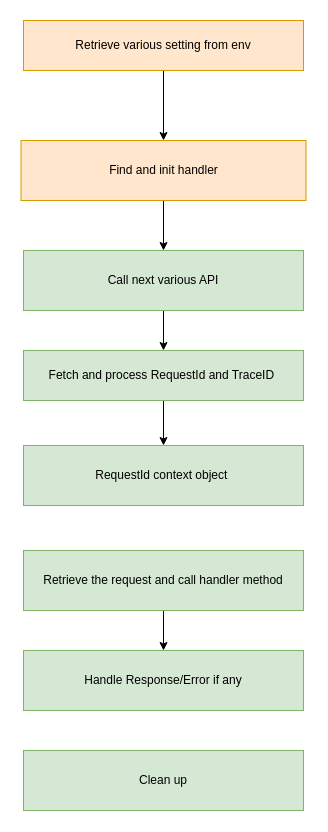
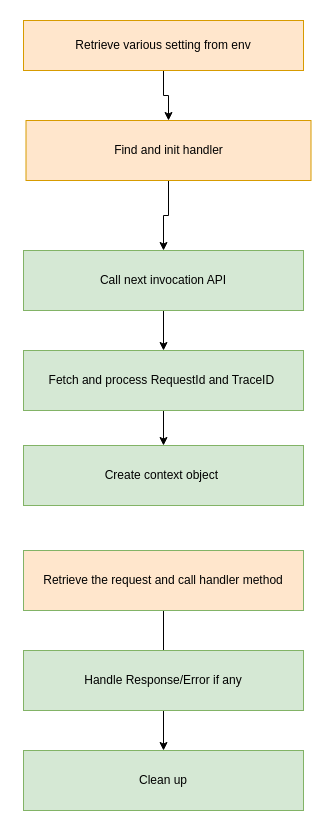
- <mxCell id="5" value="Find and init handler" style="rounded=0;whiteSpace=wrap;html=1;fillColor=#ffe6cc;strokeColor=#d79b00;" vertex="1" parent="1"><mxGeometry x="20.5" y="140" width="285" height="60" as="geometry" /></mxCell>
+ <mxCell id="5" value="Find and init handler" style="rounded=0;whiteSpace=wrap;html=1;fillColor=#ffe6cc;strokeColor=#d79b00;" vertex="1" parent="1"><mxGeometry x="25.5" y="120" width="285" height="60" as="geometry" /></mxCell>
- <mxCell id="8" value="Call next various API" style="rounded=0;whiteSpace=wrap;html=1;fillColor=#d5e8d4;strokeColor=#82b366;" vertex="1" parent="1"><mxGeometry x="23" y="250" width="280" height="60" as="geometry" /></mxCell>
+ <mxCell id="8" value="Call next invocation API" style="rounded=0;whiteSpace=wrap;html=1;fillColor=#d5e8d4;strokeColor=#82b366;" vertex="1" parent="1"><mxGeometry x="23" y="250" width="280" height="60" as="geometry" /></mxCell>
- <mxCell id="16" value="Fetch and process RequestId and TraceID&amp;nbsp;" style="rounded=0;whiteSpace=wrap;html=1;fillColor=#d5e8d4;strokeColor=#82b366;" vertex="1" parent="1"><mxGeometry x="23" y="350" width="280" height="50" as="geometry" /></mxCell>
+ <mxCell id="16" value="Fetch and process RequestId and TraceID&amp;nbsp;" style="rounded=0;whiteSpace=wrap;html=1;fillColor=#d5e8d4;strokeColor=#82b366;" vertex="1" parent="1"><mxGeometry x="23" y="350" width="280" height="60" as="geometry" /></mxCell>
- <mxCell id="11" value="RequestId context object&amp;nbsp;" style="rounded=0;whiteSpace=wrap;html=1;fillColor=#d5e8d4;strokeColor=#82b366;" vertex="1" parent="1"><mxGeometry x="23" y="445" width="280" height="60" as="geometry" /></mxCell>
+ <mxCell id="11" value="Create context object&amp;nbsp;" style="rounded=0;whiteSpace=wrap;html=1;fillColor=#d5e8d4;strokeColor=#82b366;" vertex="1" parent="1"><mxGeometry x="23" y="445" width="280" height="60" as="geometry" /></mxCell>
- <mxCell id="10" value="Retrieve the request and call handler method" style="rounded=0;whiteSpace=wrap;html=1;fillColor=#d5e8d4;strokeColor=#82b366;" vertex="1" parent="1"><mxGeometry x="23" y="550" width="280" height="60" as="geometry" /></mxCell>
+ <mxCell id="10" value="Retrieve the request and call handler method" style="rounded=0;whiteSpace=wrap;html=1;fillColor=#ffe6cc;strokeColor=#82b366;" vertex="1" parent="1"><mxGeometry x="23" y="550" width="280" height="60" as="geometry" /></mxCell>
- <mxCell id="9" value="" style="edgeStyle=orthogonalEdgeStyle;rounded=0;orthogonalLoop=1;jettySize=auto;html=1;" edge="1" parent="1" source="10" target="13"><mxGeometry relative="1" as="geometry" /></mxCell>
+ <mxCell id="9" value="" style="edgeStyle=orthogonalEdgeStyle;rounded=0;orthogonalLoop=1;jettySize=auto;html=1;endArrow=none;" edge="1" parent="1" source="10" target="13"><mxGeometry relative="1" as="geometry" /></mxCell>
+ <mxCell id="12" value="" style="edgeStyle=orthogonalEdgeStyle;rounded=0;orthogonalLoop=1;jettySize=auto;html=1;" edge="1" parent="1" source="13" target="14"><mxGeometry relative="1" as="geometry" /></mxCell>
